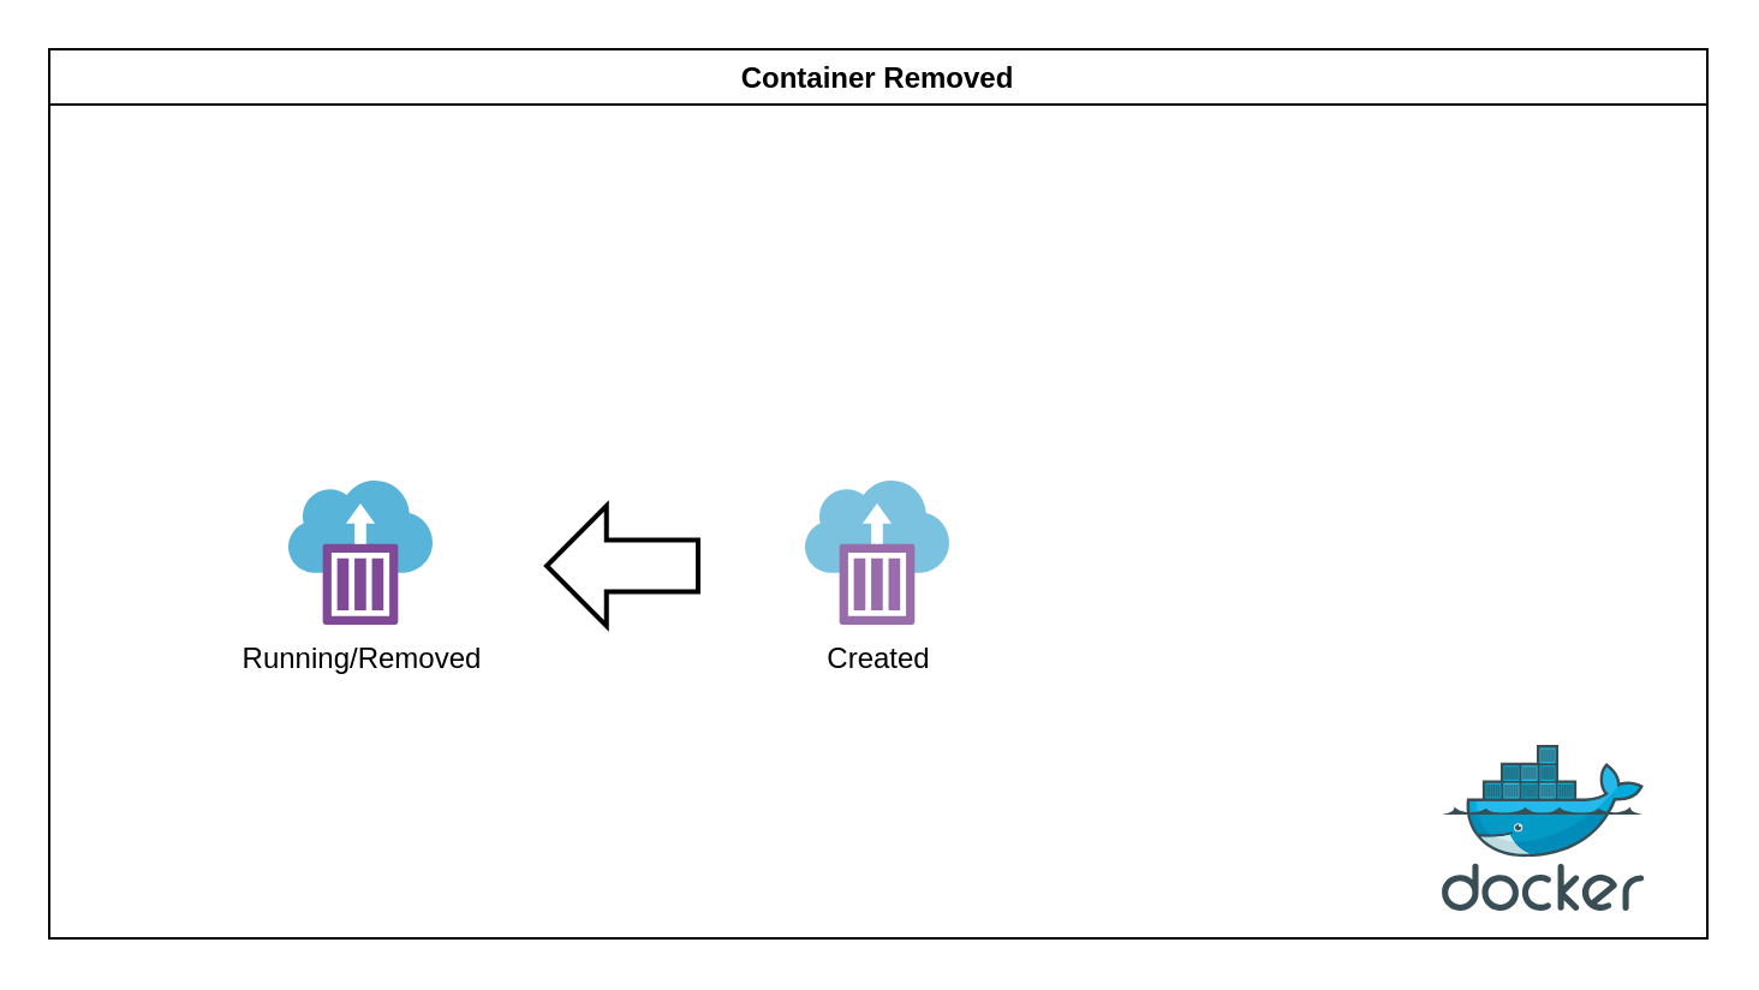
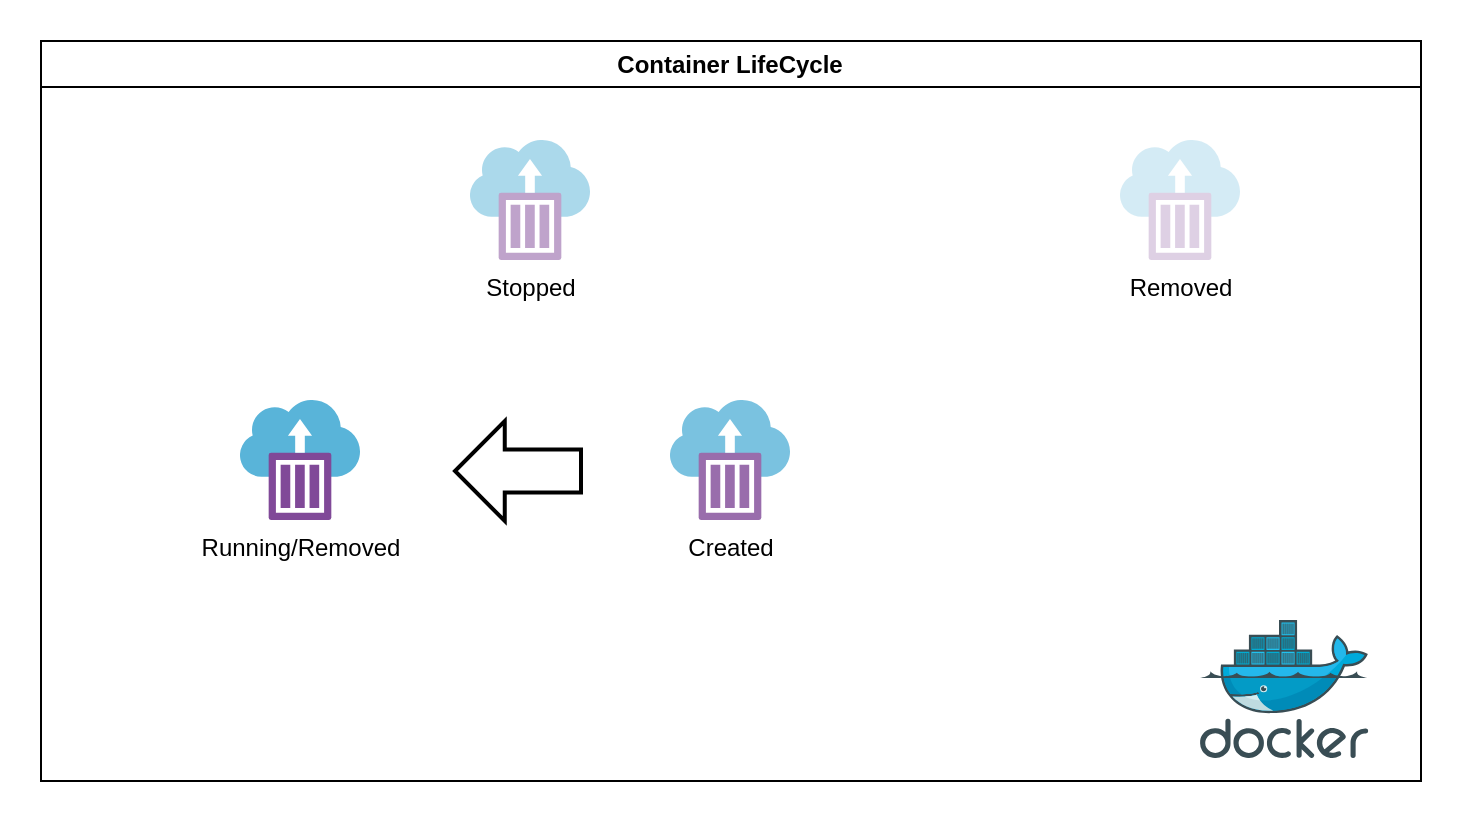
- <mxCell id="2" value="Container Removed" style="swimlane;labelBackgroundColor=none;" vertex="1" parent="1"><mxGeometry x="20" y="20" width="690" height="370" as="geometry" /></mxCell>
+ <mxCell id="2" value="Container LifeCycle" style="swimlane;labelBackgroundColor=none;" vertex="1" parent="1"><mxGeometry x="20" y="20" width="690" height="370" as="geometry" /></mxCell>
+ <mxCell id="5" value="Stopped" style="aspect=fixed;html=1;points=[];align=center;image;fontSize=12;image=img/lib/mscae/Container_Instances.svg;imageBackground=none;fillOpacity=50;labelBackgroundColor=none;flipV=0;" vertex="1" parent="2"><mxGeometry x="215" y="50" width="60" height="60" as="geometry" /></mxCell>
+ <mxCell id="6" value="Removed" style="aspect=fixed;html=1;points=[];align=center;image;fontSize=12;image=img/lib/mscae/Container_Instances.svg;imageBackground=none;fillOpacity=25;labelBackgroundColor=none;" vertex="1" parent="2"><mxGeometry x="540" y="50" width="60" height="60" as="geometry" /></mxCell>
